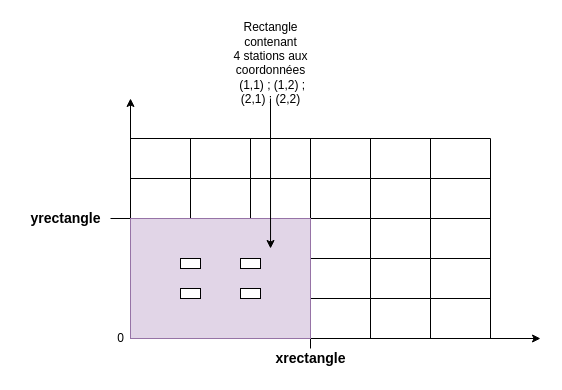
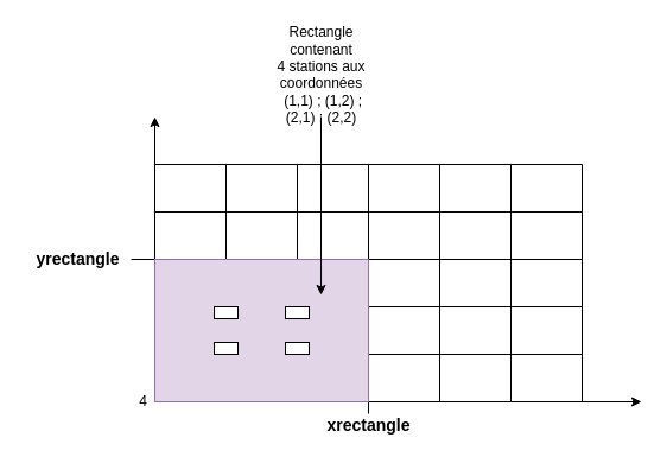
- <mxCell id="46" value="&lt;font color=&quot;#000000&quot;&gt;0&lt;/font&gt;" style="text;html=1;align=center;verticalAlign=middle;resizable=0;points=[];autosize=1;fontColor=#FF0000;" vertex="1" parent="1"><mxGeometry x="110" y="328" width="20" height="20" as="geometry" /></mxCell>
+ <mxCell id="46" value="&lt;font color=&quot;#000000&quot;&gt;4&lt;/font&gt;" style="text;html=1;align=center;verticalAlign=middle;resizable=0;points=[];autosize=1;fontColor=#FF0000;" vertex="1" parent="1"><mxGeometry x="110" y="328" width="20" height="20" as="geometry" /></mxCell>
